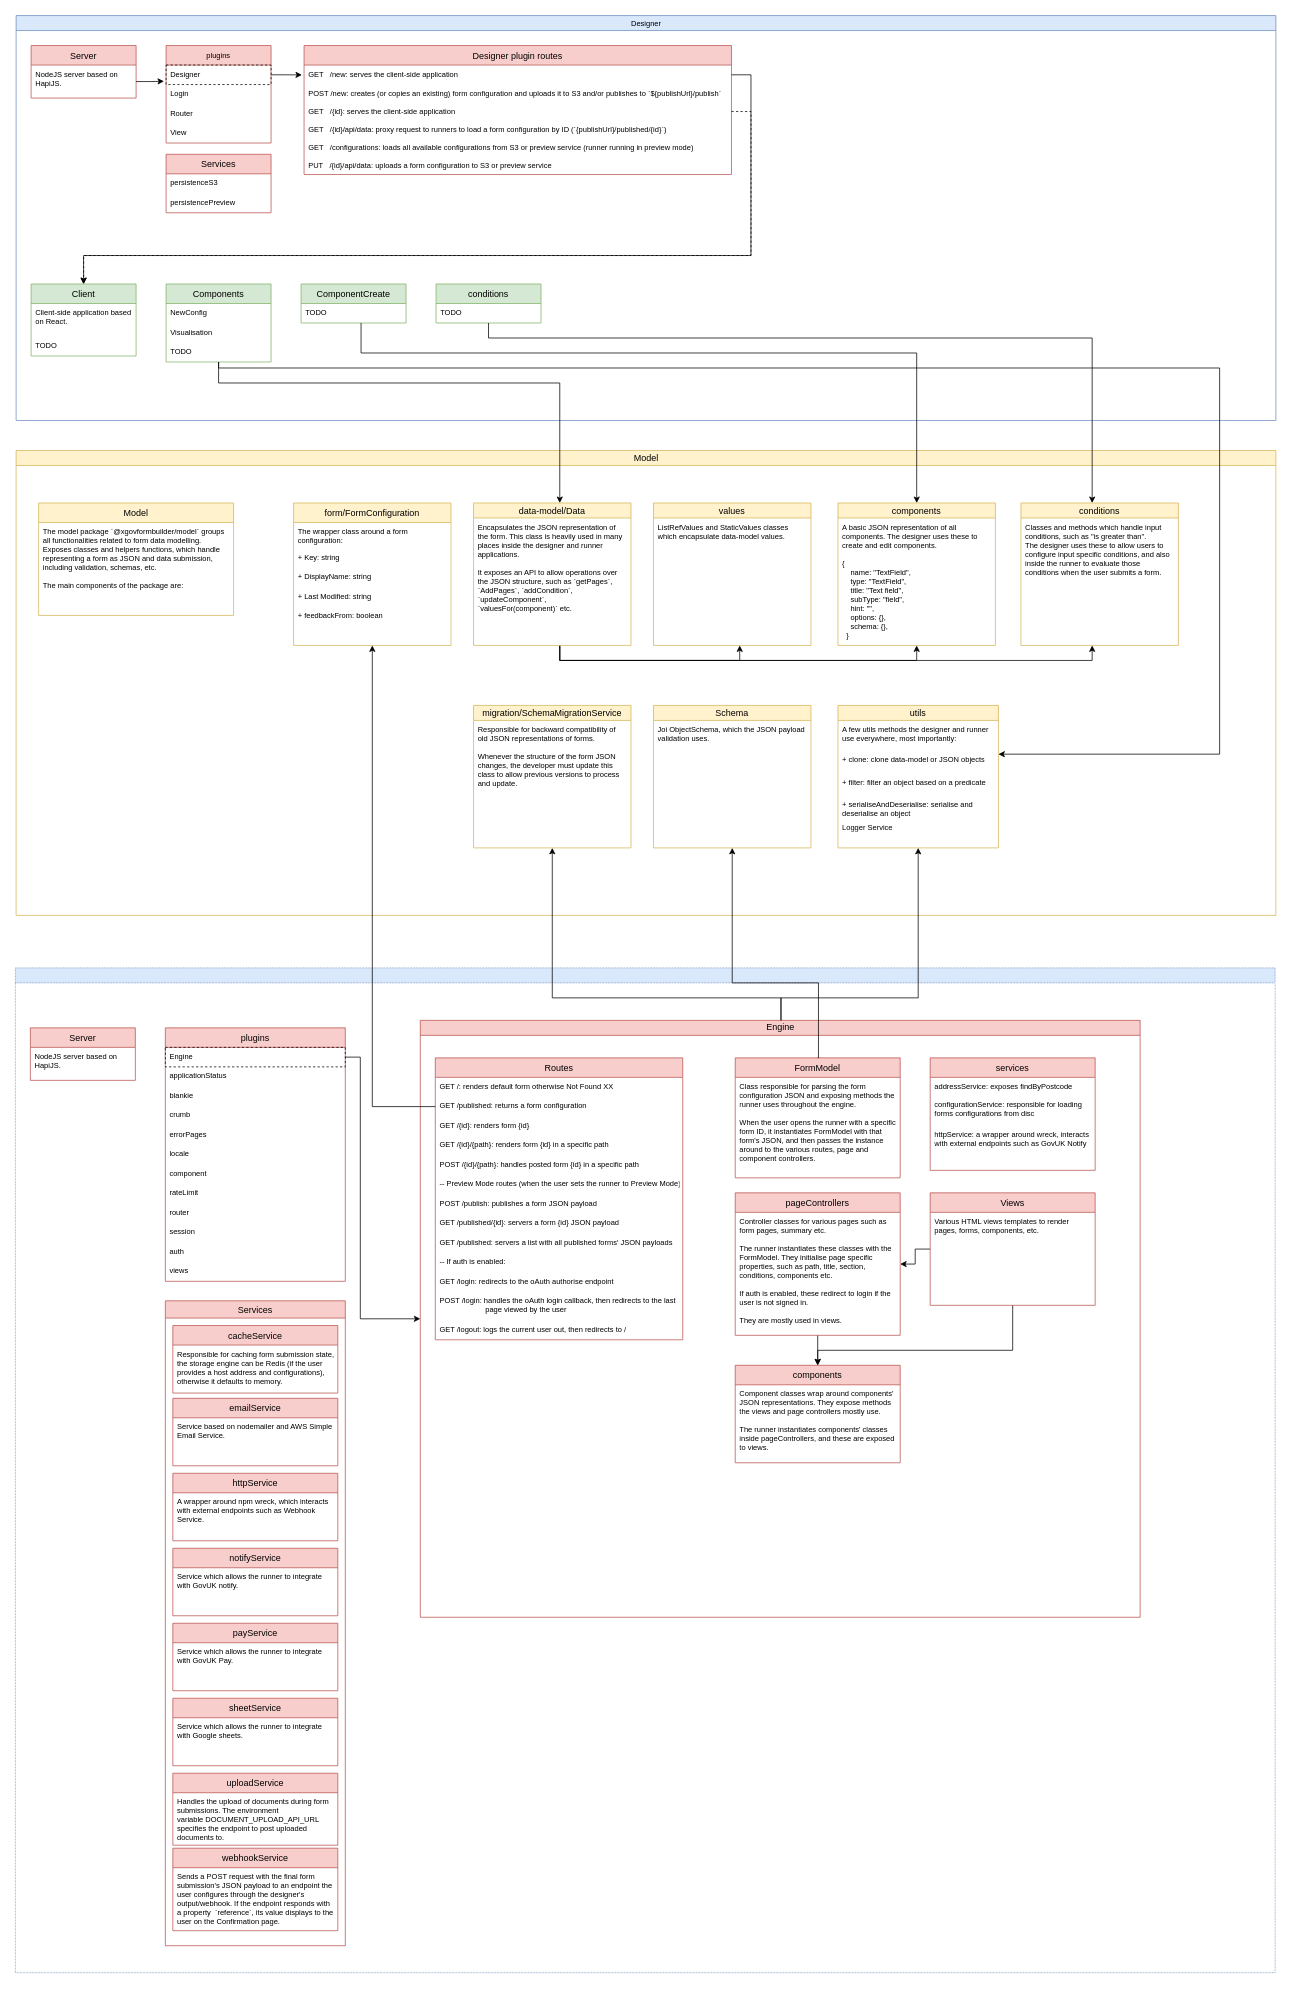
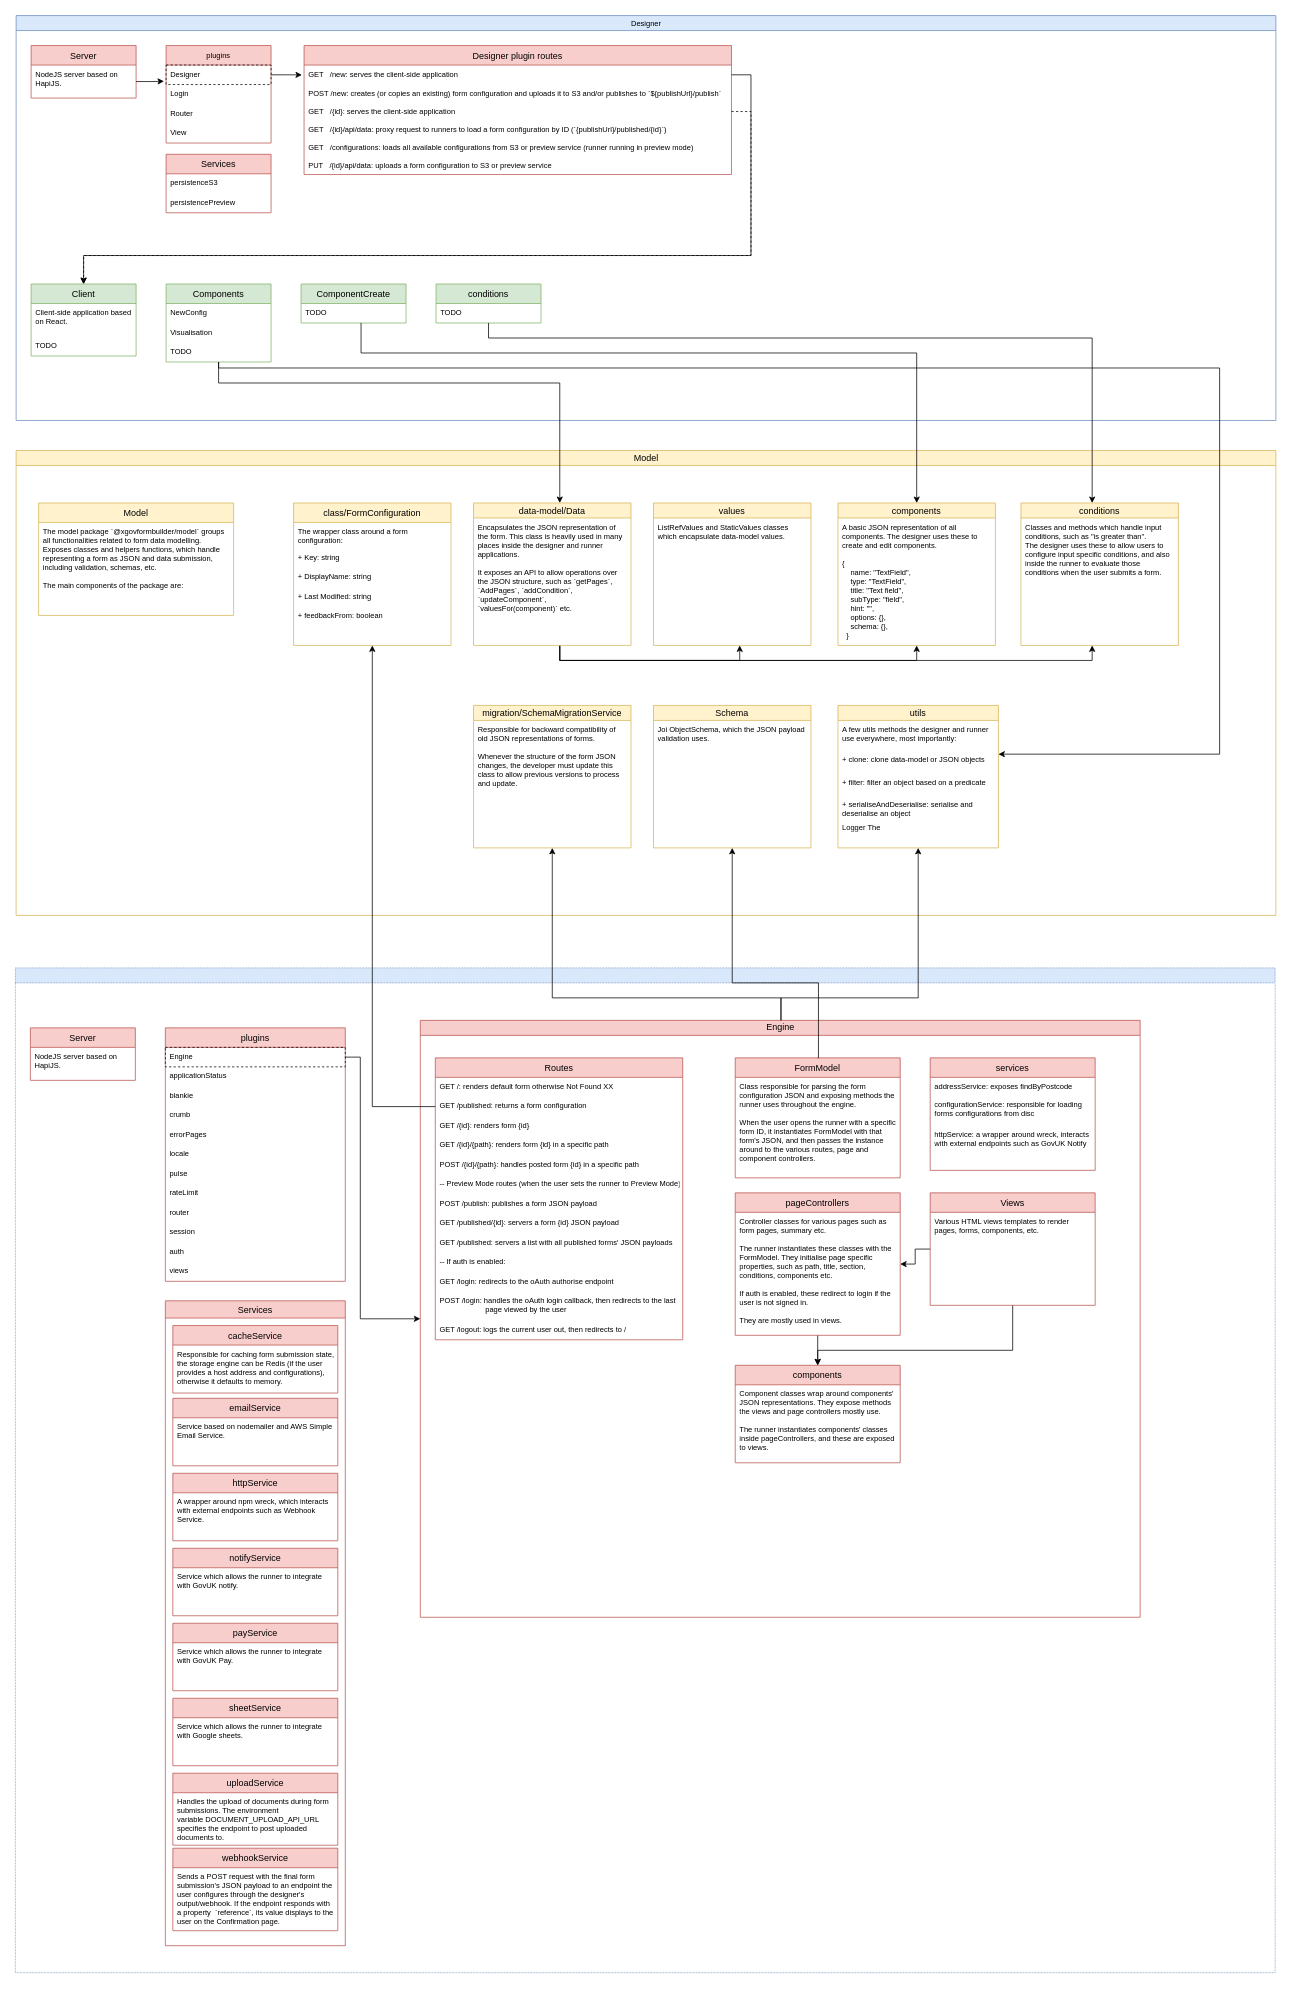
- <mxCell id="102" value="form/FormConfiguration" style="swimlane;fontStyle=0;childLayout=stackLayout;horizontal=1;startSize=26;fillColor=#fff2cc;horizontalStack=0;resizeParent=1;resizeParentMax=0;resizeLast=0;collapsible=1;marginBottom=0;strokeColor=#d6b656;" parent="99" vertex="1"><mxGeometry x="370" y="70" width="210" height="190" as="geometry" /></mxCell>
+ <mxCell id="102" value="class/FormConfiguration" style="swimlane;fontStyle=0;childLayout=stackLayout;horizontal=1;startSize=26;fillColor=#fff2cc;horizontalStack=0;resizeParent=1;resizeParentMax=0;resizeLast=0;collapsible=1;marginBottom=0;strokeColor=#d6b656;" parent="99" vertex="1"><mxGeometry x="370" y="70" width="210" height="190" as="geometry" /></mxCell>
- <mxCell id="128" value="Logger Service" style="text;strokeColor=none;fillColor=none;align=left;verticalAlign=top;spacingLeft=4;spacingRight=4;overflow=hidden;rotatable=0;points=[[0,0.5],[1,0.5]];portConstraint=eastwest;fontSize=10;whiteSpace=wrap;" parent="123" vertex="1"><mxGeometry y="150" width="214" height="40" as="geometry" /></mxCell>
+ <mxCell id="128" value="Logger The" style="text;strokeColor=none;fillColor=none;align=left;verticalAlign=top;spacingLeft=4;spacingRight=4;overflow=hidden;rotatable=0;points=[[0,0.5],[1,0.5]];portConstraint=eastwest;fontSize=10;whiteSpace=wrap;" parent="123" vertex="1"><mxGeometry y="150" width="214" height="40" as="geometry" /></mxCell>
- <mxCell id="43" value="component" style="text;strokeColor=none;fillColor=none;align=left;verticalAlign=top;spacingLeft=4;spacingRight=4;overflow=hidden;rotatable=0;points=[[0,0.5],[1,0.5]];portConstraint=eastwest;fontSize=10;" parent="36" vertex="1"><mxGeometry y="182" width="240" height="26" as="geometry" /></mxCell>
+ <mxCell id="43" value="pulse" style="text;strokeColor=none;fillColor=none;align=left;verticalAlign=top;spacingLeft=4;spacingRight=4;overflow=hidden;rotatable=0;points=[[0,0.5],[1,0.5]];portConstraint=eastwest;fontSize=10;" parent="36" vertex="1"><mxGeometry y="182" width="240" height="26" as="geometry" /></mxCell>
